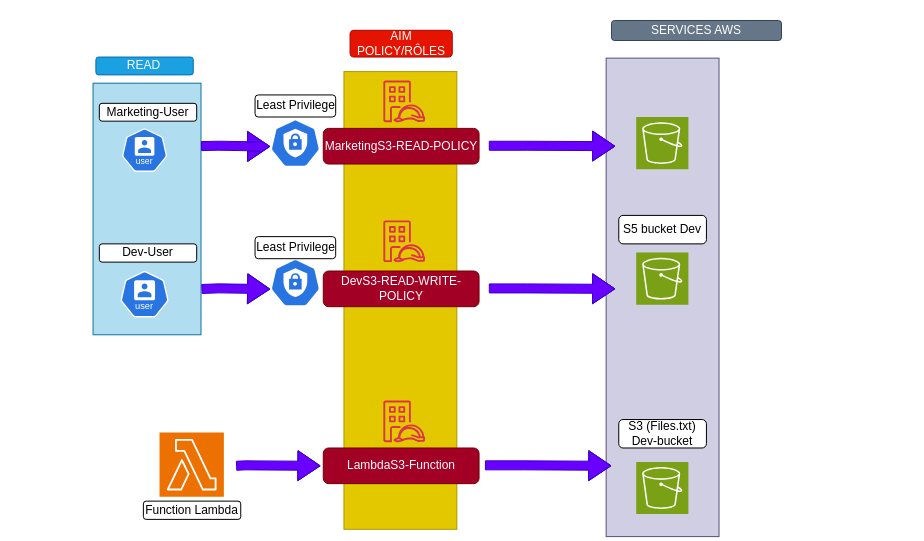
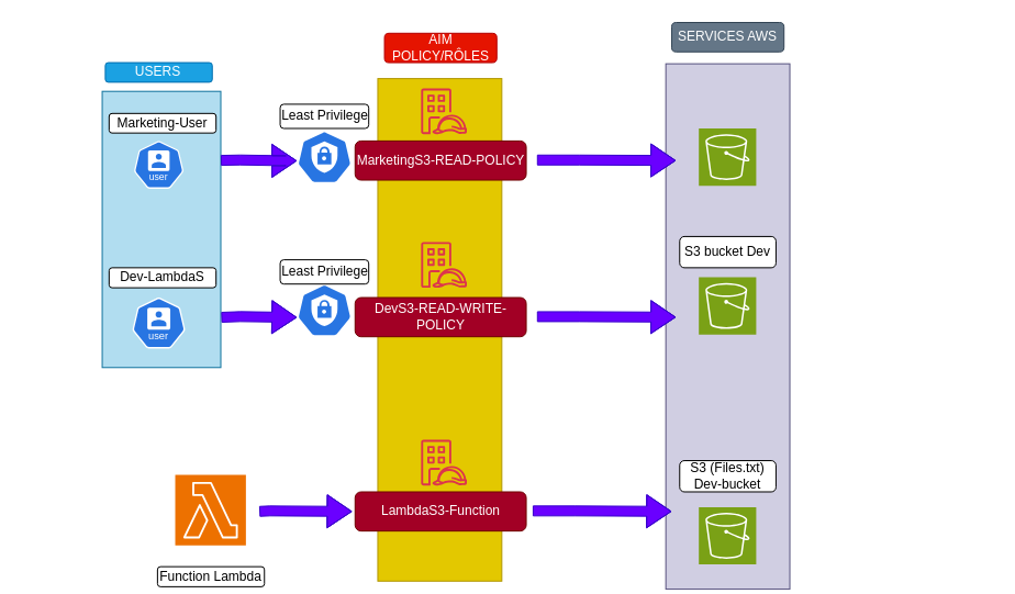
- <mxCell id="20" value="SERVICES AWS" style="rounded=1;whiteSpace=wrap;html=1;fillColor=#647687;fontColor=#ffffff;strokeColor=#314354;" vertex="1" parent="1"><mxGeometry x="610.98" y="20" width="170" height="20" as="geometry" /></mxCell>
+ <mxCell id="20" value="SERVICES AWS" style="rounded=1;whiteSpace=wrap;html=1;fillColor=#647687;fontColor=#ffffff;strokeColor=#314354;" vertex="1" parent="1"><mxGeometry x="610.98" y="20" width="102.233" height="26.746" as="geometry" /></mxCell>
- <mxCell id="16" value="READ" style="rounded=1;whiteSpace=wrap;html=1;fillColor=#1ba1e2;fontColor=#ffffff;strokeColor=#006EAF;" vertex="1" parent="1"><mxGeometry x="95.402" y="56.554" width="97.365" height="17.831" as="geometry" /></mxCell>
+ <mxCell id="16" value="USERS" style="rounded=1;whiteSpace=wrap;html=1;fillColor=#1ba1e2;fontColor=#ffffff;strokeColor=#006EAF;" vertex="1" parent="1"><mxGeometry x="95.402" y="56.554" width="97.365" height="17.831" as="geometry" /></mxCell>
- <mxCell id="13" value="S5 bucket Dev" style="rounded=1;whiteSpace=wrap;html=1;" vertex="1" parent="1"><mxGeometry x="618.283" y="214.921" width="87.629" height="28.449" as="geometry" /></mxCell>
+ <mxCell id="13" value="S3 bucket Dev" style="rounded=1;whiteSpace=wrap;html=1;" vertex="1" parent="1"><mxGeometry x="618.283" y="214.921" width="87.629" height="28.449" as="geometry" /></mxCell>
- <mxCell id="9" value="Dev-User" style="rounded=1;whiteSpace=wrap;html=1;" vertex="1" parent="1"><mxGeometry x="98.839" y="243.37" width="97.365" height="18.241" as="geometry" /></mxCell>
+ <mxCell id="9" value="Dev-LambdaS" style="rounded=1;whiteSpace=wrap;html=1;" vertex="1" parent="1"><mxGeometry x="98.839" y="243.37" width="97.365" height="18.241" as="geometry" /></mxCell>
- <mxCell id="26" value="Function Lambda" style="rounded=1;whiteSpace=wrap;html=1;" vertex="1" parent="1"><mxGeometry x="142.884" y="500.638" width="97.365" height="18.241" as="geometry" /></mxCell>
+ <mxCell id="26" value="Function Lambda" style="rounded=1;whiteSpace=wrap;html=1;" vertex="1" parent="1"><mxGeometry x="142.884" y="515.638" width="97.365" height="18.241" as="geometry" /></mxCell>
